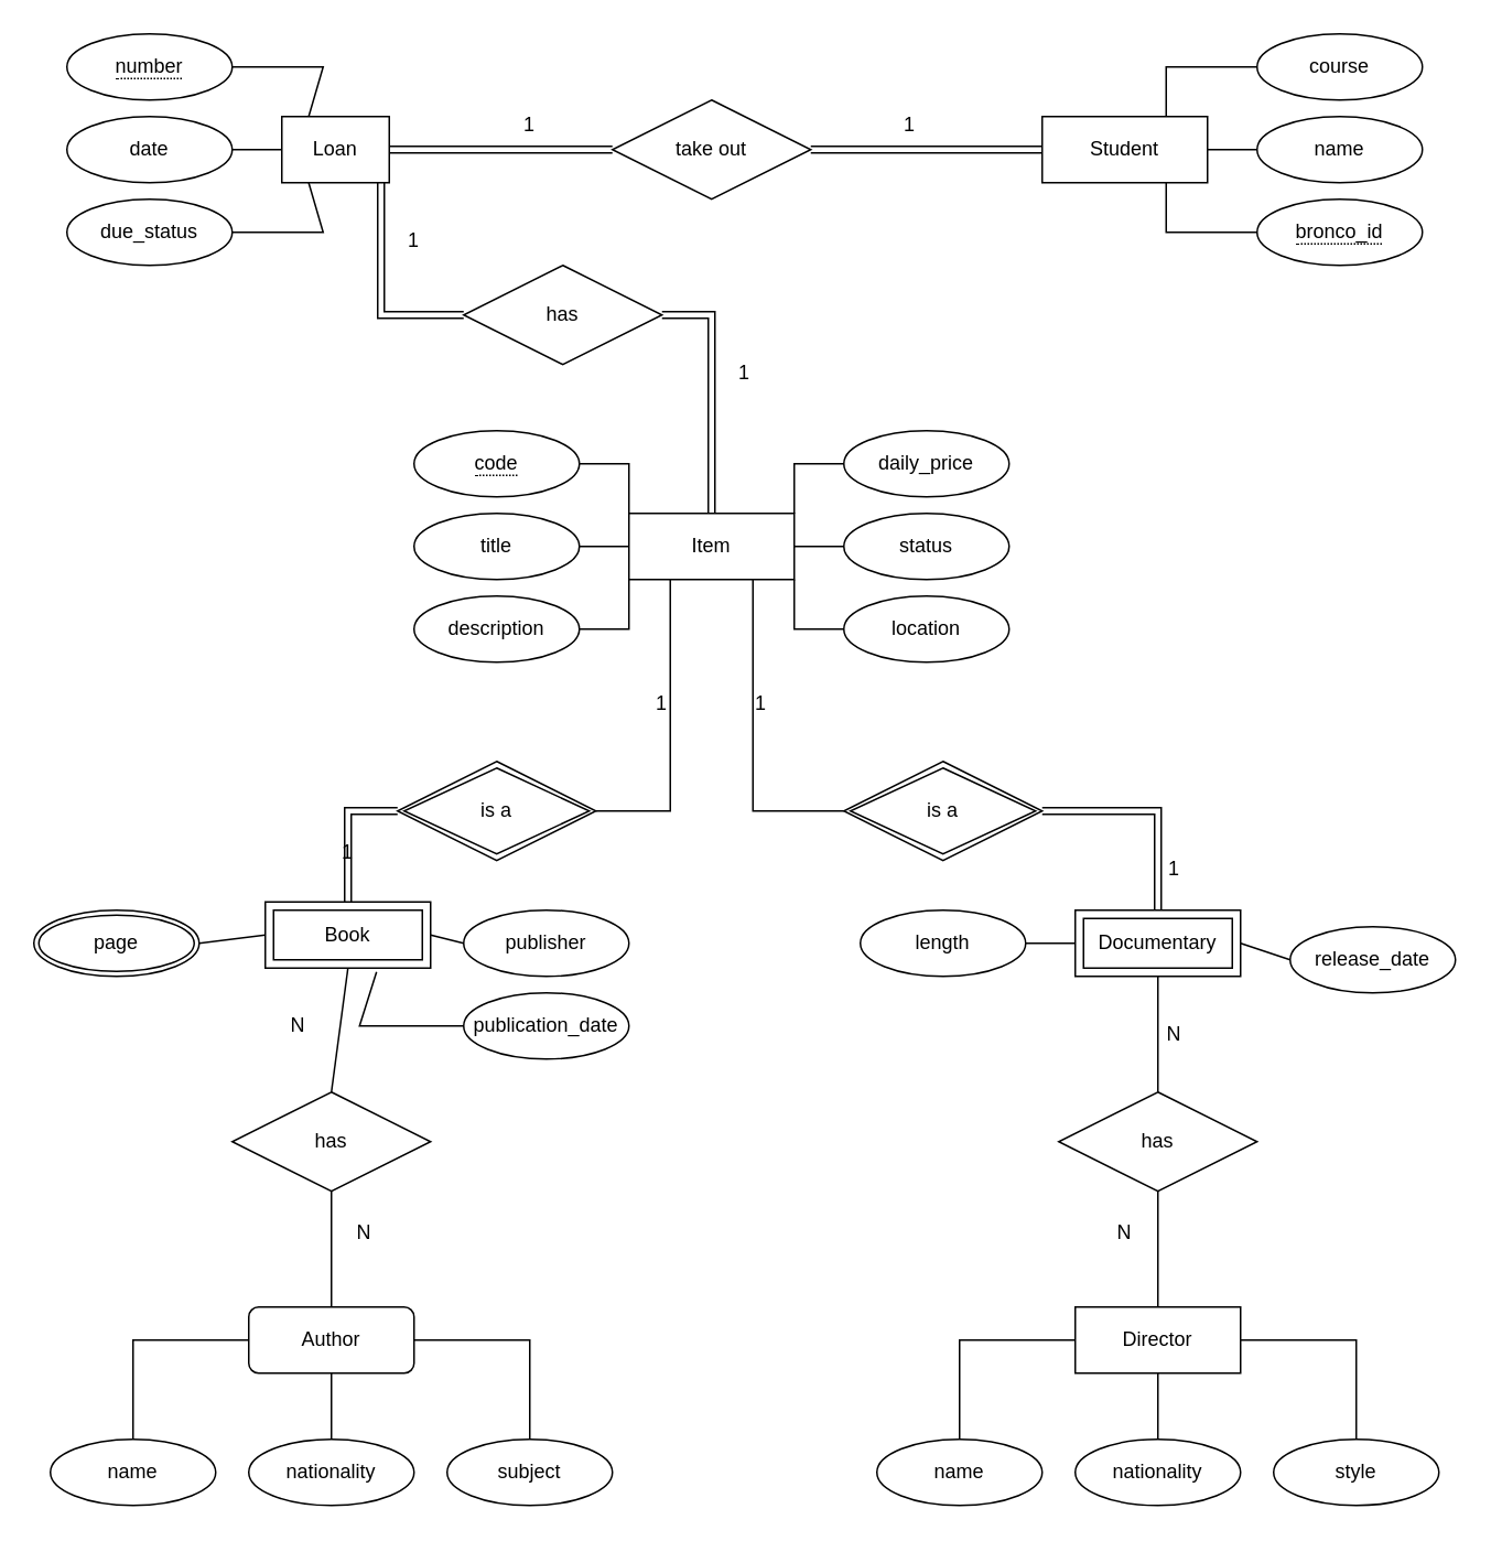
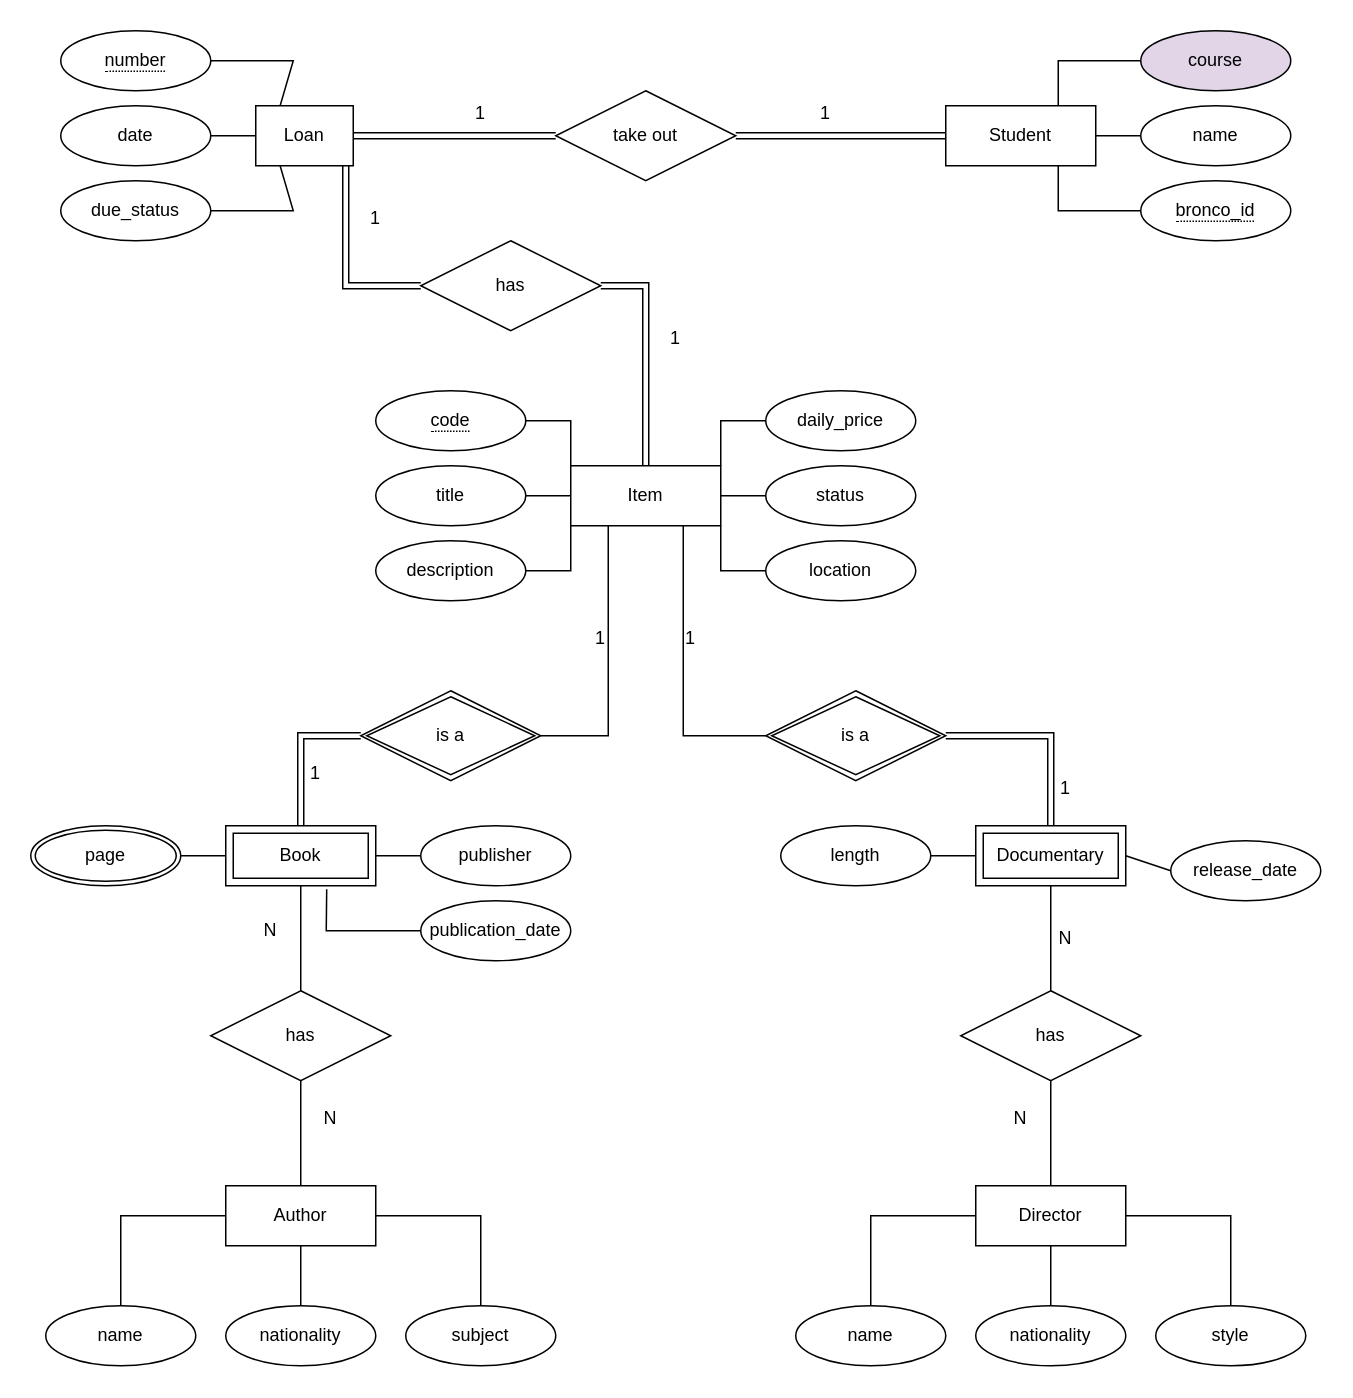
- <mxCell id="10" value="course" style="ellipse;whiteSpace=wrap;html=1;align=center;" parent="1" vertex="1"><mxGeometry x="760" y="20" width="100" height="40" as="geometry" /></mxCell>
+ <mxCell id="10" value="course" style="ellipse;whiteSpace=wrap;html=1;align=center;fillColor=#e1d5e7;" parent="1" vertex="1"><mxGeometry x="760" y="20" width="100" height="40" as="geometry" /></mxCell>
- <mxCell id="20" value="Book" style="shape=ext;margin=3;double=1;whiteSpace=wrap;html=1;align=center;" parent="1" vertex="1"><mxGeometry x="160" y="545" width="100" height="40" as="geometry" /></mxCell>
+ <mxCell id="20" value="Book" style="shape=ext;margin=3;double=1;whiteSpace=wrap;html=1;align=center;" parent="1" vertex="1"><mxGeometry x="150" y="550" width="100" height="40" as="geometry" /></mxCell>
- <mxCell id="63" value="Author" style="whiteSpace=wrap;html=1;align=center;rounded=1;" vertex="1" parent="1"><mxGeometry x="150" y="790" width="100" height="40" as="geometry" /></mxCell>
+ <mxCell id="63" value="Author" style="whiteSpace=wrap;html=1;align=center;" vertex="1" parent="1"><mxGeometry x="150" y="790" width="100" height="40" as="geometry" /></mxCell>
